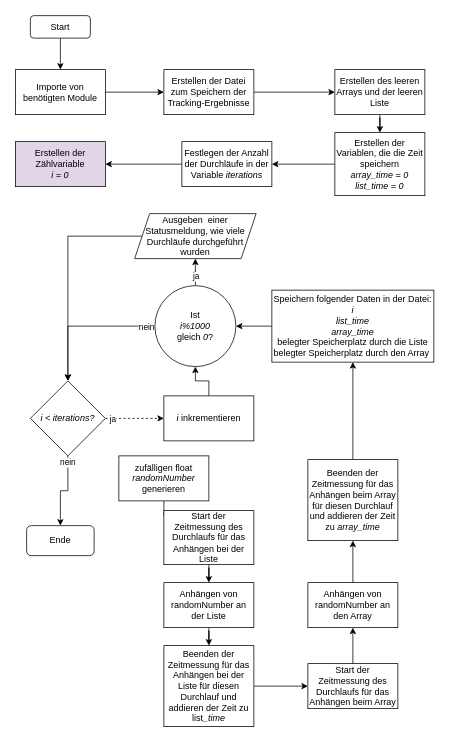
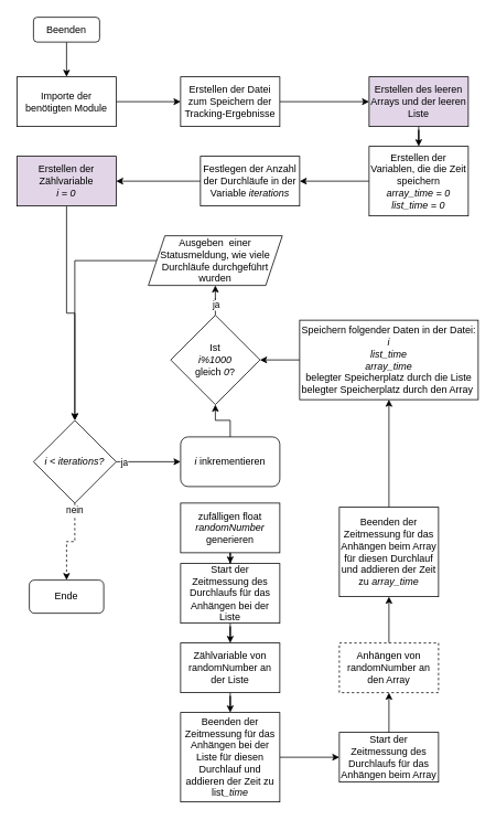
- <mxCell id="3" value="Start" style="rounded=1;whiteSpace=wrap;html=1;" parent="1" vertex="1"><mxGeometry x="40" y="20" width="80" height="30" as="geometry" /></mxCell>
+ <mxCell id="3" value="Beenden" style="rounded=1;whiteSpace=wrap;html=1;" parent="1" vertex="1"><mxGeometry x="40" y="20" width="80" height="30" as="geometry" /></mxCell>
- <mxCell id="5" value="Importe von benötigten Module" style="rounded=0;whiteSpace=wrap;html=1;" parent="1" vertex="1"><mxGeometry x="20" y="92" width="120" height="60" as="geometry" /></mxCell>
+ <mxCell id="5" value="Importe der benötigten Module" style="rounded=0;whiteSpace=wrap;html=1;" parent="1" vertex="1"><mxGeometry x="20" y="92" width="120" height="60" as="geometry" /></mxCell>
- <mxCell id="9" value="Erstellen des leeren Arrays und der leeren Liste" style="rounded=0;whiteSpace=wrap;html=1;" parent="1" vertex="1"><mxGeometry x="446" y="92" width="120" height="60" as="geometry" /></mxCell>
+ <mxCell id="9" value="Erstellen des leeren Arrays und der leeren Liste" style="rounded=0;whiteSpace=wrap;html=1;fillColor=#e1d5e7;" parent="1" vertex="1"><mxGeometry x="446" y="92" width="120" height="60" as="geometry" /></mxCell>
+ <mxCell id="14" style="edgeStyle=orthogonalEdgeStyle;rounded=0;orthogonalLoop=1;jettySize=auto;html=1;" parent="1" source="15" target="20" edge="1"><mxGeometry relative="1" as="geometry" /></mxCell>
- <mxCell id="38" style="edgeStyle=orthogonalEdgeStyle;rounded=0;orthogonalLoop=1;jettySize=auto;html=1;" parent="1" source="42" target="20" edge="1"><mxGeometry relative="1" as="geometry" /></mxCell>
- <mxCell id="39" value="nein" style="edgeLabel;html=1;align=center;verticalAlign=middle;resizable=0;points=[];" parent="38" vertex="1" connectable="0"><mxGeometry x="-0.921" relative="1" as="geometry"><mxPoint x="-4.5" as="offset" /></mxGeometry></mxCell>
- <mxCell id="42" value="Ist&lt;br&gt;&lt;i&gt;i%1000&lt;br&gt;&lt;/i&gt;gleich &lt;i&gt;0&lt;/i&gt;?" style="ellipse;whiteSpace=wrap;html=1;" parent="1" vertex="1"><mxGeometry x="206" y="380" width="108" height="108" as="geometry" /></mxCell>
+ <mxCell id="42" value="Ist&lt;br&gt;&lt;i&gt;i%1000&lt;br&gt;&lt;/i&gt;gleich &lt;i&gt;0&lt;/i&gt;?" style="rhombus;whiteSpace=wrap;html=1;" parent="1" vertex="1"><mxGeometry x="206" y="380" width="108" height="108" as="geometry" /></mxCell>
- <mxCell id="18" style="edgeStyle=orthogonalEdgeStyle;rounded=0;orthogonalLoop=1;jettySize=auto;html=1;dashed=1;" parent="1" source="20" target="23" edge="1"><mxGeometry relative="1" as="geometry" /></mxCell>
+ <mxCell id="18" style="edgeStyle=orthogonalEdgeStyle;rounded=0;orthogonalLoop=1;jettySize=auto;html=1;" parent="1" source="20" target="23" edge="1"><mxGeometry relative="1" as="geometry" /></mxCell>
- <mxCell id="23" value="&lt;i&gt;i &lt;/i&gt;inkrementieren" style="rounded=0;whiteSpace=wrap;html=1;" parent="1" vertex="1"><mxGeometry x="218" y="527" width="120" height="60" as="geometry" /></mxCell>
+ <mxCell id="23" value="&lt;i&gt;i &lt;/i&gt;inkrementieren" style="whiteSpace=wrap;html=1;rounded=1;" parent="1" vertex="1"><mxGeometry x="218" y="527" width="120" height="60" as="geometry" /></mxCell>
- <mxCell id="25" value="zufälligen float &lt;i&gt;randomNumber&lt;/i&gt; generieren" style="rounded=0;whiteSpace=wrap;html=1;" parent="1" vertex="1"><mxGeometry x="158" y="607" width="120" height="60" as="geometry" /></mxCell>
+ <mxCell id="25" value="zufälligen float &lt;i&gt;randomNumber&lt;/i&gt; generieren" style="rounded=0;whiteSpace=wrap;html=1;" parent="1" vertex="1"><mxGeometry x="218" y="607" width="120" height="60" as="geometry" /></mxCell>
- <mxCell id="16" style="edgeStyle=orthogonalEdgeStyle;rounded=0;orthogonalLoop=1;jettySize=auto;html=1;" parent="1" source="20" target="21" edge="1"><mxGeometry relative="1" as="geometry" /></mxCell>
+ <mxCell id="16" style="edgeStyle=orthogonalEdgeStyle;rounded=0;orthogonalLoop=1;jettySize=auto;html=1;dashed=1;" parent="1" source="20" target="21" edge="1"><mxGeometry relative="1" as="geometry" /></mxCell>
- <mxCell id="29" value="Anhängen von randomNumber an der Liste" style="rounded=0;whiteSpace=wrap;html=1;" parent="1" vertex="1"><mxGeometry x="218" y="776" width="120" height="60" as="geometry" /></mxCell>
+ <mxCell id="29" value="Zählvariable von randomNumber an der Liste" style="rounded=0;whiteSpace=wrap;html=1;" parent="1" vertex="1"><mxGeometry x="218" y="776" width="120" height="60" as="geometry" /></mxCell>
- <mxCell id="44" value="Anhängen von randomNumber an den Array" style="rounded=0;whiteSpace=wrap;html=1;" parent="1" vertex="1"><mxGeometry x="410" y="776" width="120" height="60" as="geometry" /></mxCell>
+ <mxCell id="44" value="Anhängen von randomNumber an den Array" style="rounded=0;whiteSpace=wrap;html=1;dashed=1;" parent="1" vertex="1"><mxGeometry x="410" y="776" width="120" height="60" as="geometry" /></mxCell>
